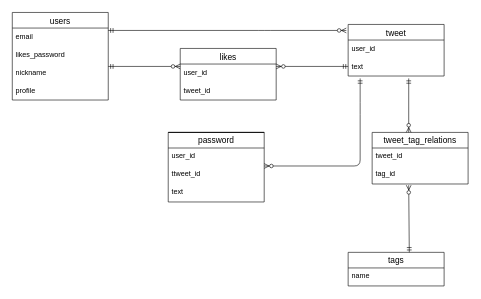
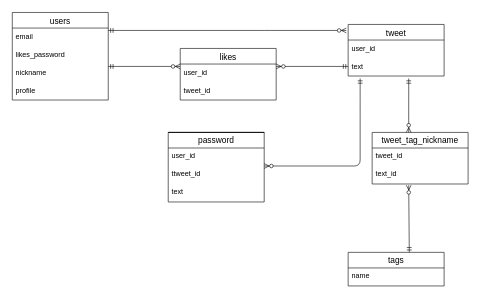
- <mxCell id="26" value="tweet_tag_relations" style="swimlane;fontStyle=0;childLayout=stackLayout;horizontal=1;startSize=26;horizontalStack=0;resizeParent=1;resizeParentMax=0;resizeLast=0;collapsible=1;marginBottom=0;align=center;fontSize=14;" parent="1" vertex="1"><mxGeometry x="620" y="220" width="160" height="86" as="geometry" /></mxCell>
+ <mxCell id="26" value="tweet_tag_nickname" style="swimlane;fontStyle=0;childLayout=stackLayout;horizontal=1;startSize=26;horizontalStack=0;resizeParent=1;resizeParentMax=0;resizeLast=0;collapsible=1;marginBottom=0;align=center;fontSize=14;" parent="1" vertex="1"><mxGeometry x="620" y="220" width="160" height="86" as="geometry" /></mxCell>
- <mxCell id="28" value="tag_id" style="text;strokeColor=none;fillColor=none;spacingLeft=4;spacingRight=4;overflow=hidden;rotatable=0;points=[[0,0.5],[1,0.5]];portConstraint=eastwest;fontSize=12;" parent="26" vertex="1"><mxGeometry y="56" width="160" height="30" as="geometry" /></mxCell>
+ <mxCell id="28" value="text_id" style="text;strokeColor=none;fillColor=none;spacingLeft=4;spacingRight=4;overflow=hidden;rotatable=0;points=[[0,0.5],[1,0.5]];portConstraint=eastwest;fontSize=12;" parent="26" vertex="1"><mxGeometry y="56" width="160" height="30" as="geometry" /></mxCell>
